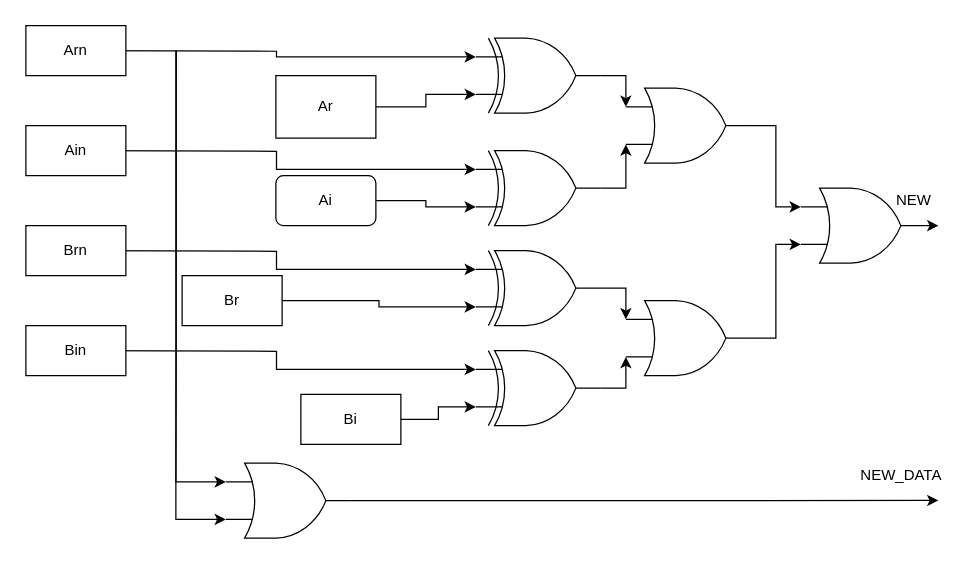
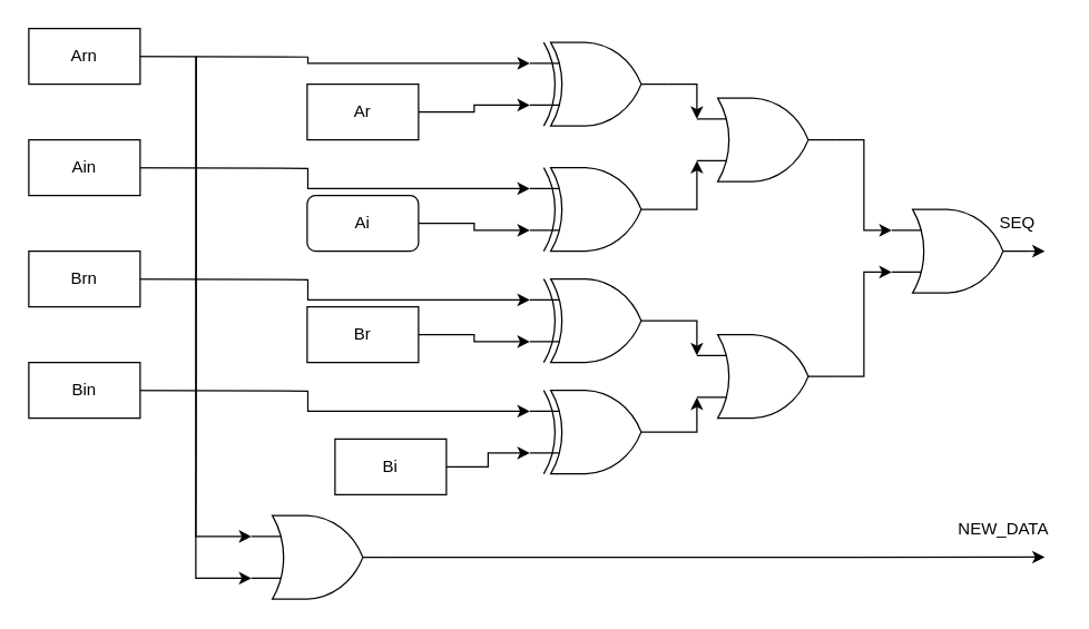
- <mxCell id="11" value="Ar" style="rounded=0;whiteSpace=wrap;html=1;" parent="1" vertex="1"><mxGeometry x="220" y="60" width="80" height="50" as="geometry" /></mxCell>
+ <mxCell id="11" value="Ar" style="rounded=0;whiteSpace=wrap;html=1;" parent="1" vertex="1"><mxGeometry x="220" y="60" width="80" height="40" as="geometry" /></mxCell>
- <mxCell id="36" value="NEW" style="text;html=1;align=center;verticalAlign=middle;resizable=0;points=[];autosize=1;" vertex="1" parent="1"><mxGeometry x="710" y="150" width="40" height="20" as="geometry" /></mxCell>
+ <mxCell id="36" value="SEQ" style="text;html=1;align=center;verticalAlign=middle;resizable=0;points=[];autosize=1;" vertex="1" parent="1"><mxGeometry x="710" y="150" width="40" height="20" as="geometry" /></mxCell>
- <mxCell id="15" value="Br" style="rounded=0;whiteSpace=wrap;html=1;" parent="1" vertex="1"><mxGeometry x="145" y="220" width="80" height="40" as="geometry" /></mxCell>
+ <mxCell id="15" value="Br" style="rounded=0;whiteSpace=wrap;html=1;" parent="1" vertex="1"><mxGeometry x="220" y="220" width="80" height="40" as="geometry" /></mxCell>
